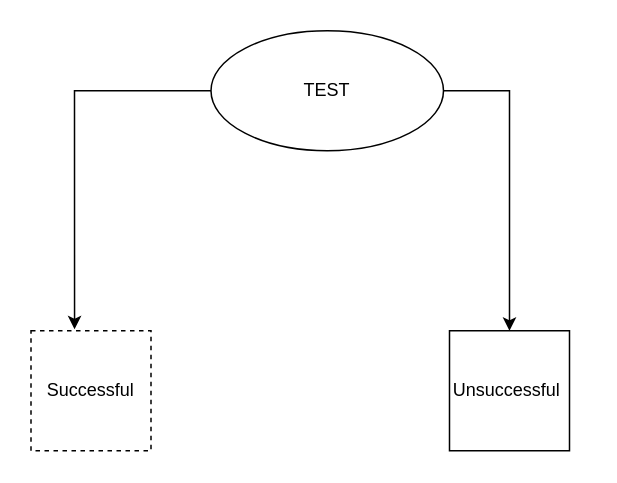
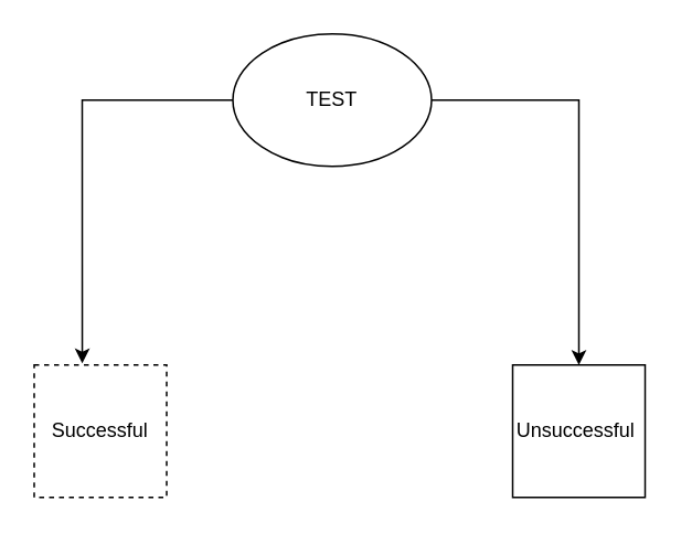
- <mxCell id="4" value="TEST" style="ellipse;whiteSpace=wrap;html=1;" parent="1" vertex="1"><mxGeometry x="140" y="20" width="155" height="80" as="geometry" /></mxCell>
+ <mxCell id="4" value="TEST" style="ellipse;whiteSpace=wrap;html=1;" parent="1" vertex="1"><mxGeometry x="140" y="20" width="120" height="80" as="geometry" /></mxCell>
- <mxCell id="6" value="Unsuccessful&amp;nbsp;" style="whiteSpace=wrap;html=1;aspect=fixed;" parent="1" vertex="1"><mxGeometry x="299" y="220" width="80" height="80" as="geometry" /></mxCell>
+ <mxCell id="6" value="Unsuccessful&amp;nbsp;" style="whiteSpace=wrap;html=1;aspect=fixed;" parent="1" vertex="1"><mxGeometry x="309" y="220" width="80" height="80" as="geometry" /></mxCell>
